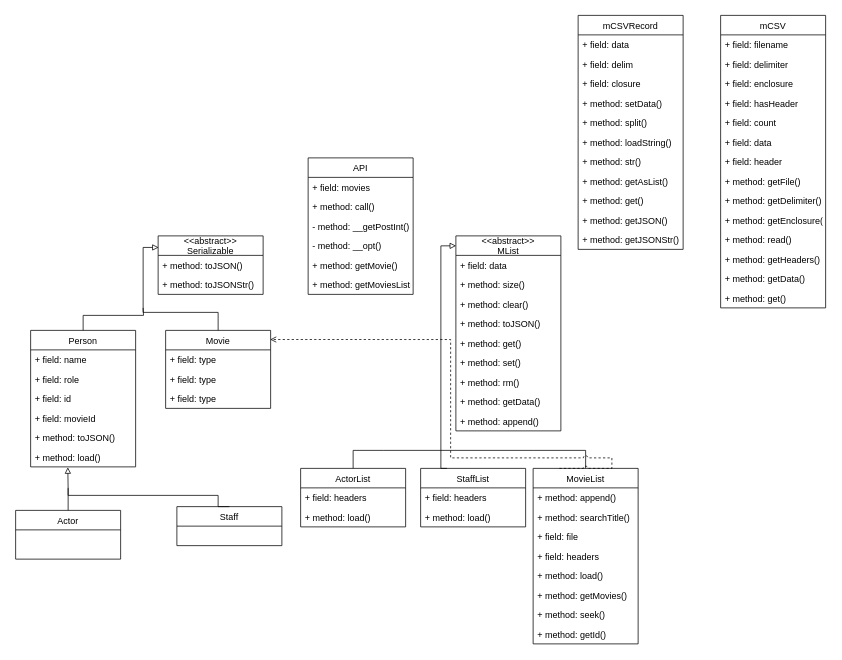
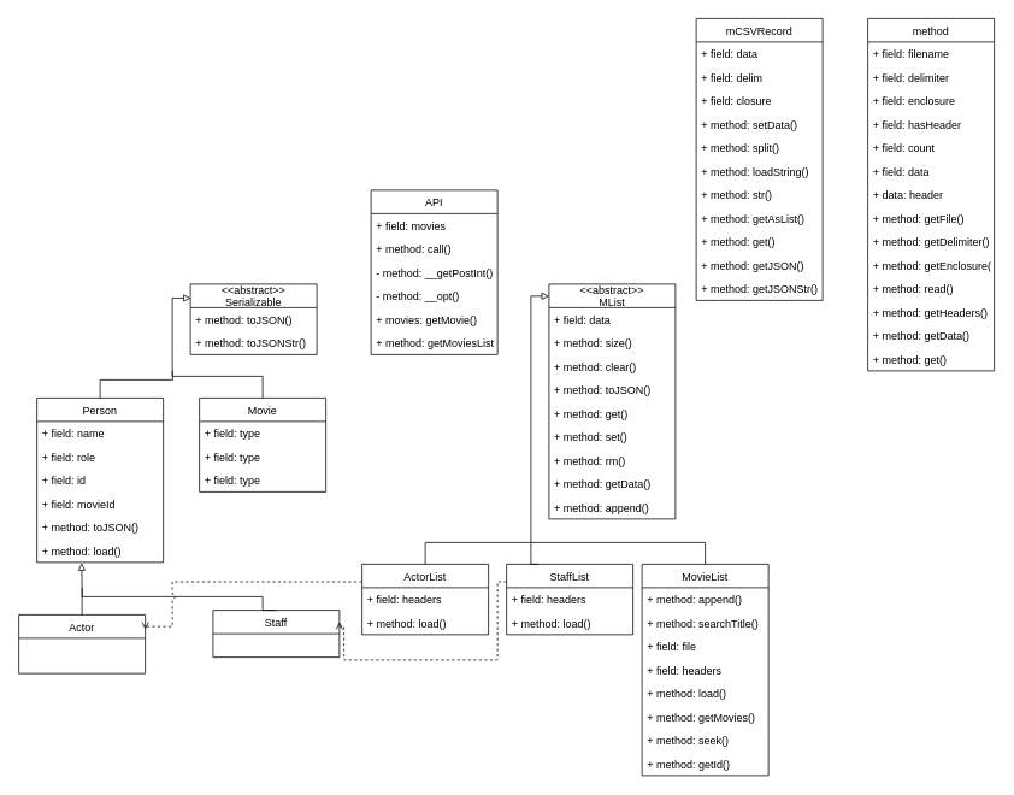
- <mxCell id="54" value="mCSV" style="swimlane;fontStyle=0;childLayout=stackLayout;horizontal=1;startSize=26;fillColor=none;horizontalStack=0;resizeParent=1;resizeParentMax=0;resizeLast=0;collapsible=1;marginBottom=0;" vertex="1" parent="1"><mxGeometry x="960" y="20" width="140" height="390" as="geometry" /></mxCell>
+ <mxCell id="54" value="method" style="swimlane;fontStyle=0;childLayout=stackLayout;horizontal=1;startSize=26;fillColor=none;horizontalStack=0;resizeParent=1;resizeParentMax=0;resizeLast=0;collapsible=1;marginBottom=0;" vertex="1" parent="1"><mxGeometry x="960" y="20" width="140" height="390" as="geometry" /></mxCell>
- <mxCell id="61" value="+ field: header" style="text;strokeColor=none;fillColor=none;align=left;verticalAlign=top;spacingLeft=4;spacingRight=4;overflow=hidden;rotatable=0;points=[[0,0.5],[1,0.5]];portConstraint=eastwest;" vertex="1" parent="54"><mxGeometry y="182" width="140" height="26" as="geometry" /></mxCell>
+ <mxCell id="61" value="+ data: header" style="text;strokeColor=none;fillColor=none;align=left;verticalAlign=top;spacingLeft=4;spacingRight=4;overflow=hidden;rotatable=0;points=[[0,0.5],[1,0.5]];portConstraint=eastwest;" vertex="1" parent="54"><mxGeometry y="182" width="140" height="26" as="geometry" /></mxCell>
- <mxCell id="86" value="+ method: getMovie()" style="text;strokeColor=none;fillColor=none;align=left;verticalAlign=top;spacingLeft=4;spacingRight=4;overflow=hidden;rotatable=0;points=[[0,0.5],[1,0.5]];portConstraint=eastwest;" vertex="1" parent="81"><mxGeometry y="130" width="140" height="26" as="geometry" /></mxCell>
+ <mxCell id="86" value="+ movies: getMovie()" style="text;strokeColor=none;fillColor=none;align=left;verticalAlign=top;spacingLeft=4;spacingRight=4;overflow=hidden;rotatable=0;points=[[0,0.5],[1,0.5]];portConstraint=eastwest;" vertex="1" parent="81"><mxGeometry y="130" width="140" height="26" as="geometry" /></mxCell>
- <mxCell id="13" style="edgeStyle=orthogonalEdgeStyle;rounded=0;jumpStyle=arc;orthogonalLoop=1;jettySize=auto;html=1;exitX=0.25;exitY=0;exitDx=0;exitDy=0;entryX=0.996;entryY=0.117;entryDx=0;entryDy=0;entryPerimeter=0;dashed=1;endArrow=open;endFill=0;" edge="1" parent="1" source="14" target="32"><mxGeometry relative="1" as="geometry"><Array as="points"><mxPoint x="815" y="610" /><mxPoint x="600" y="610" /><mxPoint x="600" y="452" /></Array></mxGeometry></mxCell>
+ <mxCell id="49" style="edgeStyle=orthogonalEdgeStyle;rounded=0;orthogonalLoop=1;jettySize=auto;html=1;exitX=0;exitY=0.25;exitDx=0;exitDy=0;entryX=1;entryY=0.25;entryDx=0;entryDy=0;dashed=1;endArrow=open;endFill=0;jumpStyle=arc;" edge="1" parent="1" source="50" target="45"><mxGeometry relative="1" as="geometry"><Array as="points"><mxPoint x="190" y="644" /><mxPoint x="190" y="693" /></Array></mxGeometry></mxCell>
+ <mxCell id="24" style="edgeStyle=orthogonalEdgeStyle;rounded=0;orthogonalLoop=1;jettySize=auto;html=1;exitX=0;exitY=0.25;exitDx=0;exitDy=0;entryX=1;entryY=0.25;entryDx=0;entryDy=0;dashed=1;endArrow=open;endFill=0;" edge="1" parent="1" source="25" target="47"><mxGeometry relative="1" as="geometry"><Array as="points"><mxPoint x="550" y="644" /><mxPoint x="550" y="730" /><mxPoint x="380" y="730" /><mxPoint x="380" y="693" /></Array></mxGeometry></mxCell>
